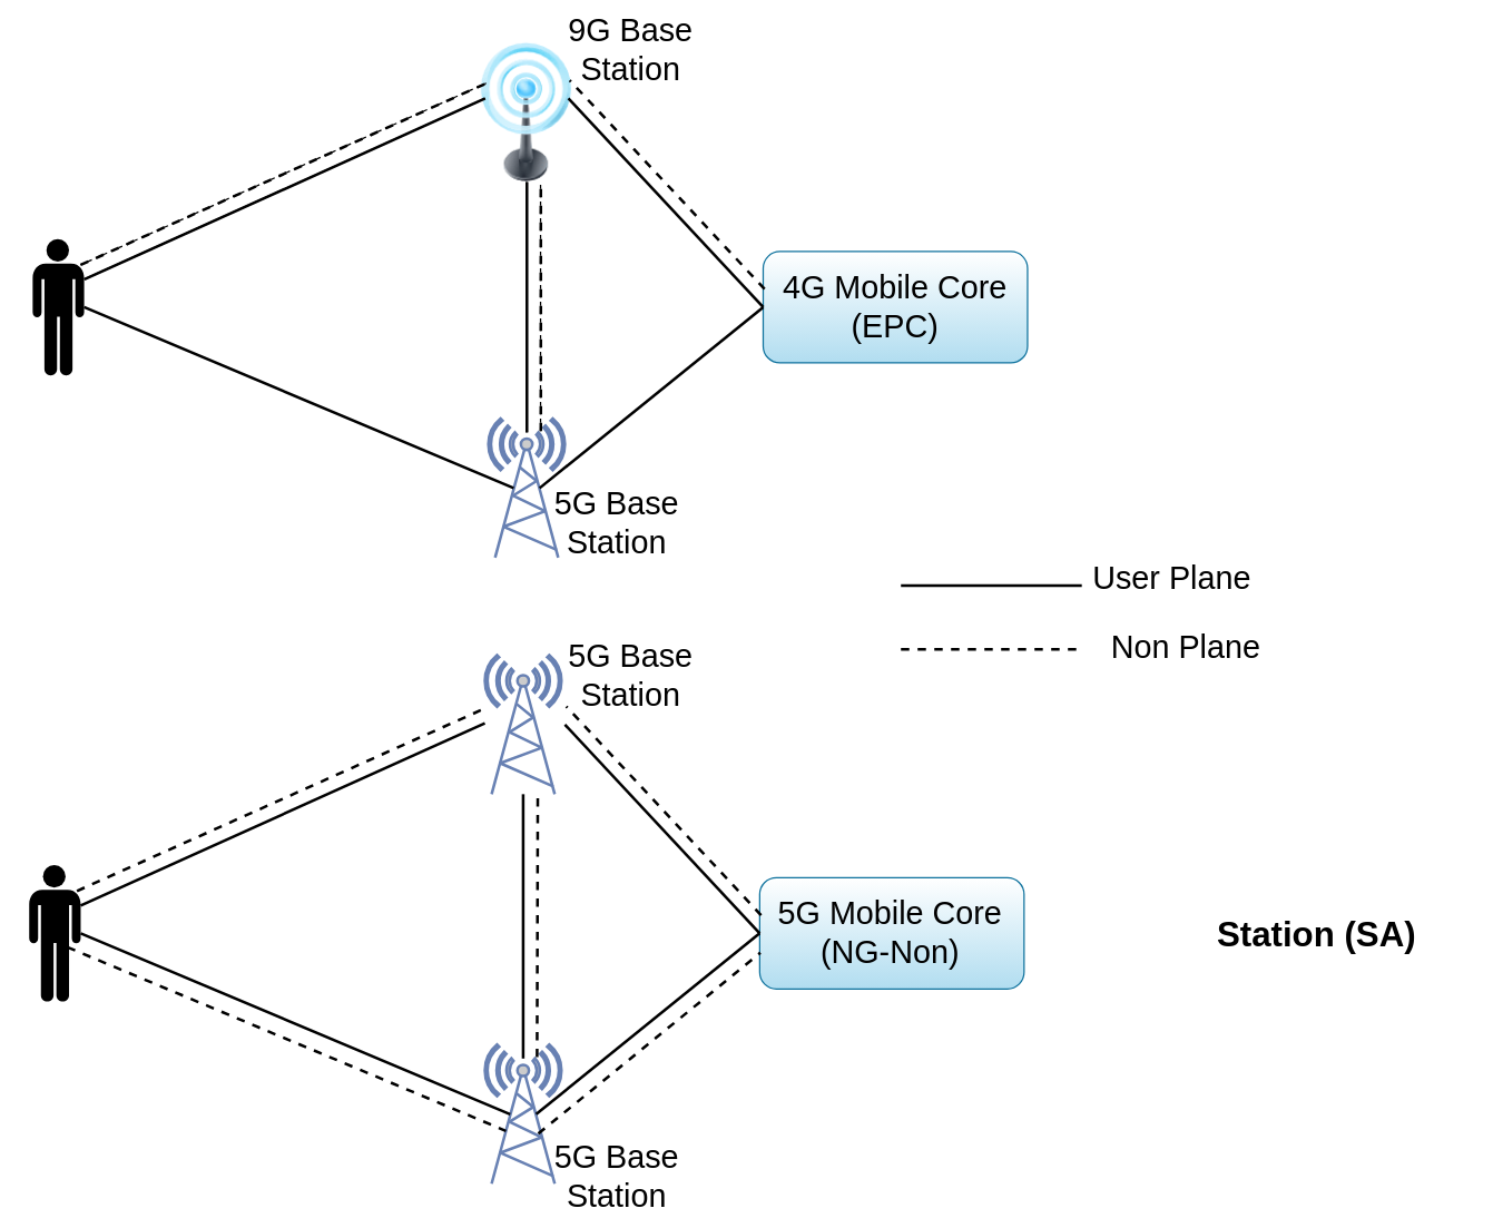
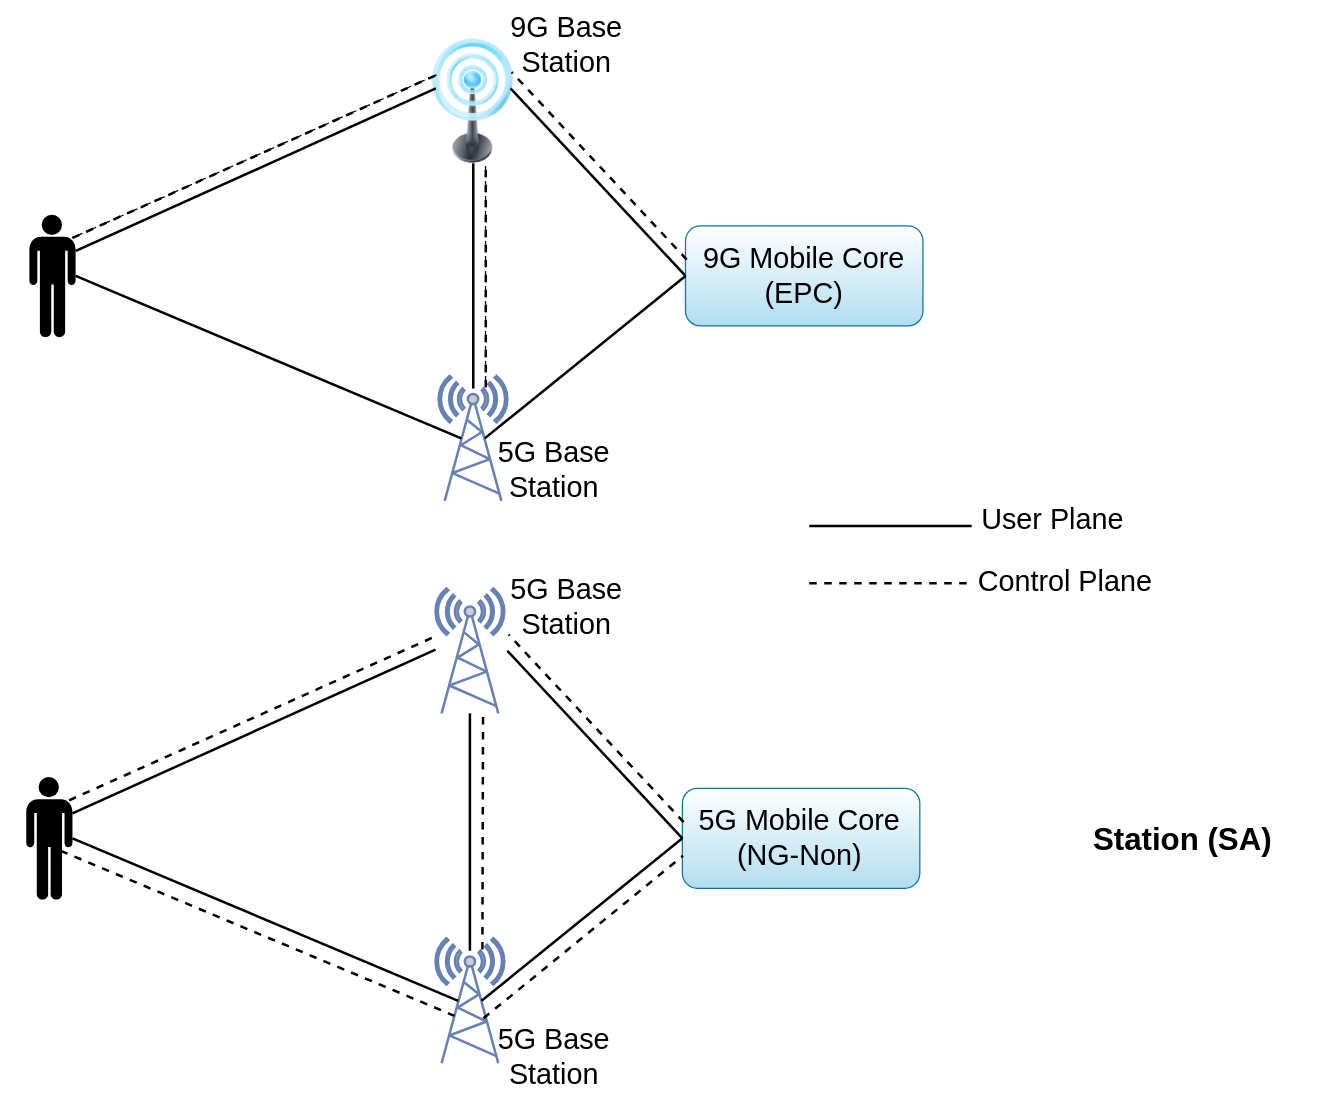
- <mxCell id="6" value="4G Mobile Core (EPC)" style="text;html=1;strokeColor=none;fillColor=none;align=center;verticalAlign=middle;whiteSpace=wrap;rounded=0;fontSize=23;" vertex="1" parent="1"><mxGeometry x="558" y="205" width="170" height="30" as="geometry" /></mxCell>
+ <mxCell id="6" value="9G Mobile Core (EPC)" style="text;html=1;strokeColor=none;fillColor=none;align=center;verticalAlign=middle;whiteSpace=wrap;rounded=0;fontSize=23;" vertex="1" parent="1"><mxGeometry x="558" y="205" width="170" height="30" as="geometry" /></mxCell>
- <mxCell id="37" value="Non Plane" style="text;html=1;strokeColor=none;fillColor=none;align=center;verticalAlign=middle;whiteSpace=wrap;rounded=0;fontSize=23;" vertex="1" parent="1"><mxGeometry x="777" y="450" width="150" height="30" as="geometry" /></mxCell>
+ <mxCell id="37" value="Control Plane" style="text;html=1;strokeColor=none;fillColor=none;align=center;verticalAlign=middle;whiteSpace=wrap;rounded=0;fontSize=23;" vertex="1" parent="1"><mxGeometry x="777" y="450" width="150" height="30" as="geometry" /></mxCell>
